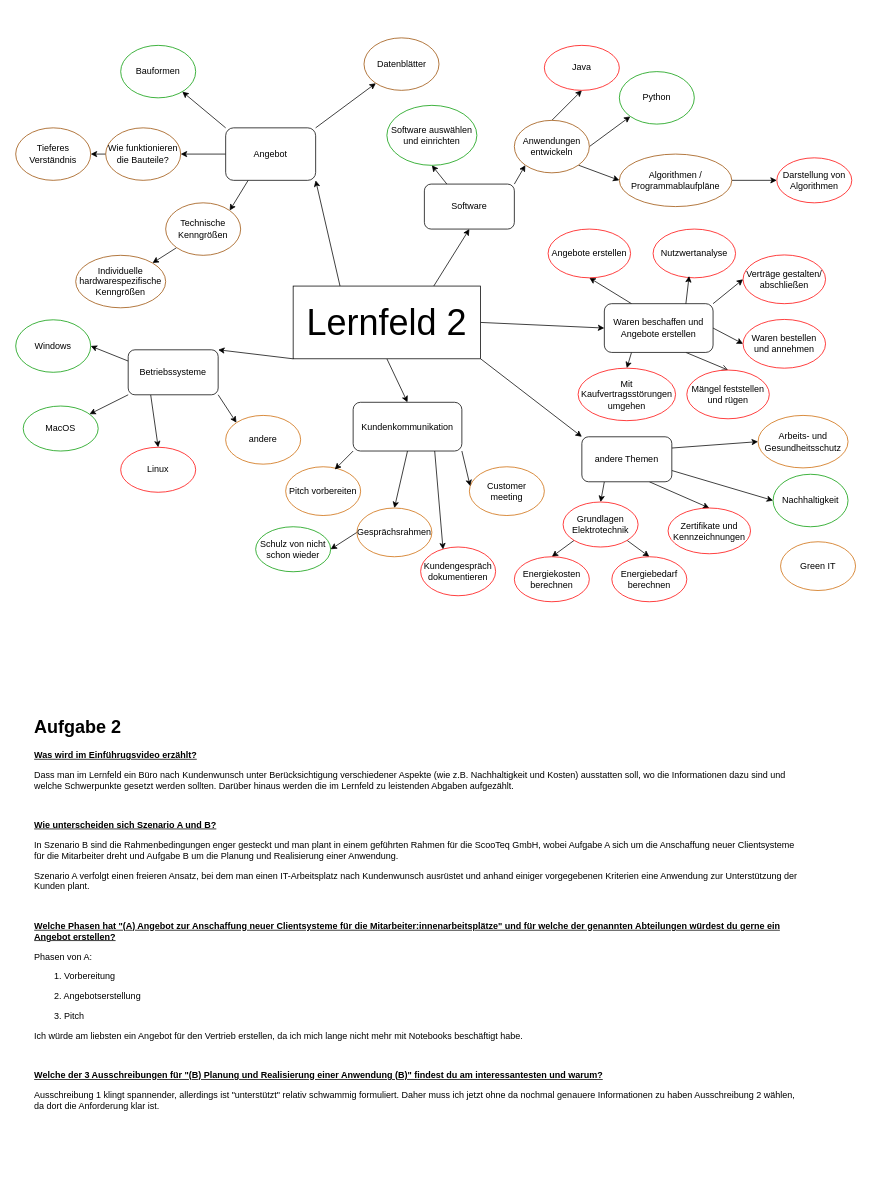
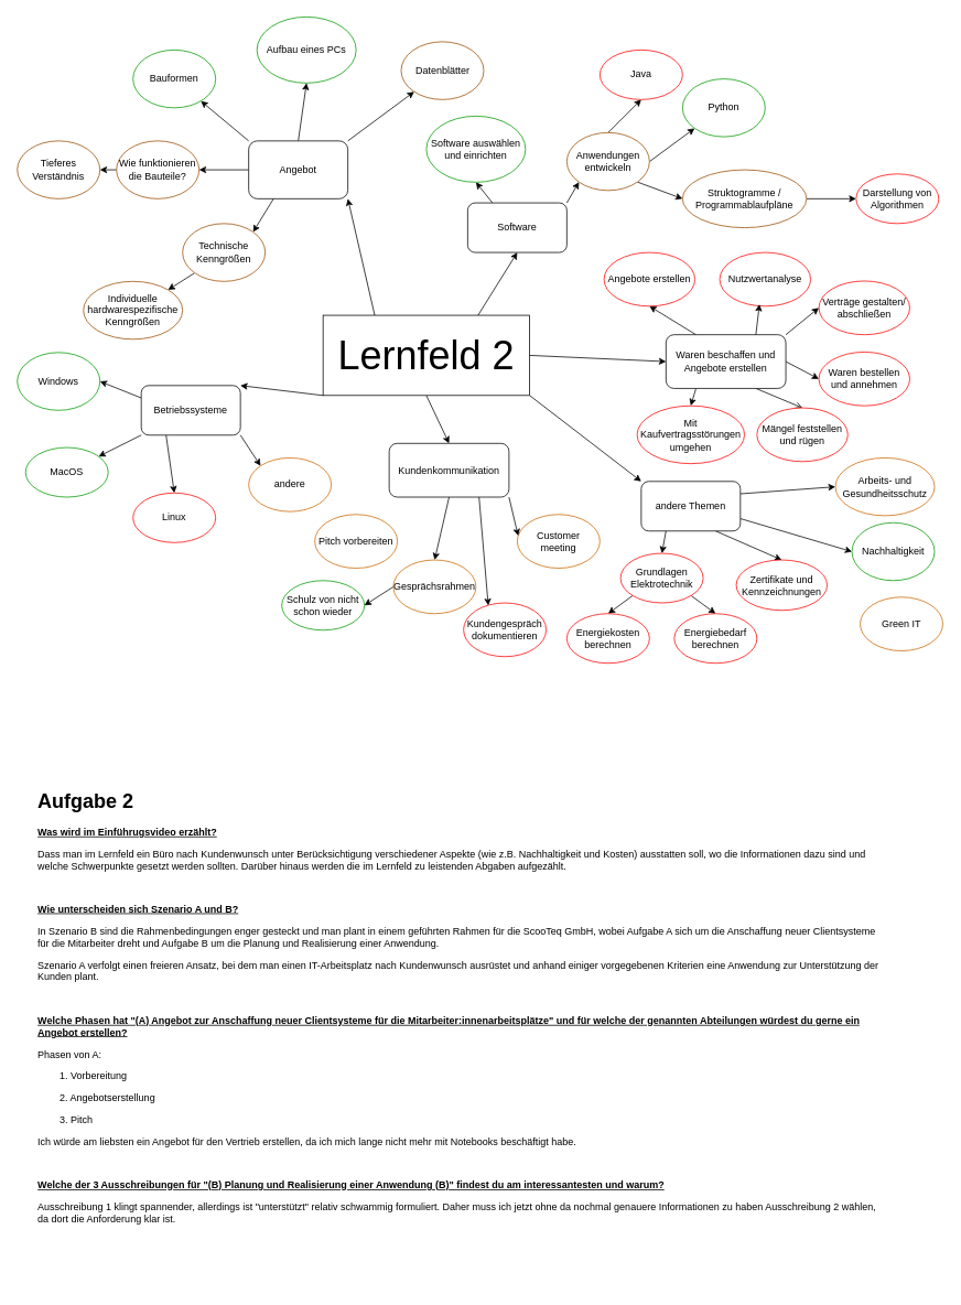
+ <mxCell id="20" value="Aufbau eines PCs" style="ellipse;whiteSpace=wrap;html=1;strokeColor=#009900;" vertex="1" parent="1"><mxGeometry x="310" y="20" width="120" height="80" as="geometry" /></mxCell>
+ <mxCell id="3" style="edgeStyle=none;rounded=0;orthogonalLoop=1;jettySize=auto;html=1;exitX=0.5;exitY=0;exitDx=0;exitDy=0;entryX=0.5;entryY=1;entryDx=0;entryDy=0;" edge="1" parent="1" source="7" target="20"><mxGeometry relative="1" as="geometry" /></mxCell>
- <mxCell id="60" value="Algorithmen / Programmablaufpläne" style="ellipse;whiteSpace=wrap;html=1;strokeColor=#994C00;" vertex="1" parent="1"><mxGeometry x="825" y="205" width="150" height="70" as="geometry" /></mxCell>
+ <mxCell id="60" value="Struktogramme / Programmablaufpläne" style="ellipse;whiteSpace=wrap;html=1;strokeColor=#994C00;" vertex="1" parent="1"><mxGeometry x="825" y="205" width="150" height="70" as="geometry" /></mxCell>
- <mxCell id="83" style="edgeStyle=none;rounded=0;orthogonalLoop=1;jettySize=auto;html=1;exitX=0;exitY=1;exitDx=0;exitDy=0;entryX=0.655;entryY=0.056;entryDx=0;entryDy=0;entryPerimeter=0;" edge="1" parent="1" source="52" target="68"><mxGeometry relative="1" as="geometry" /></mxCell>
